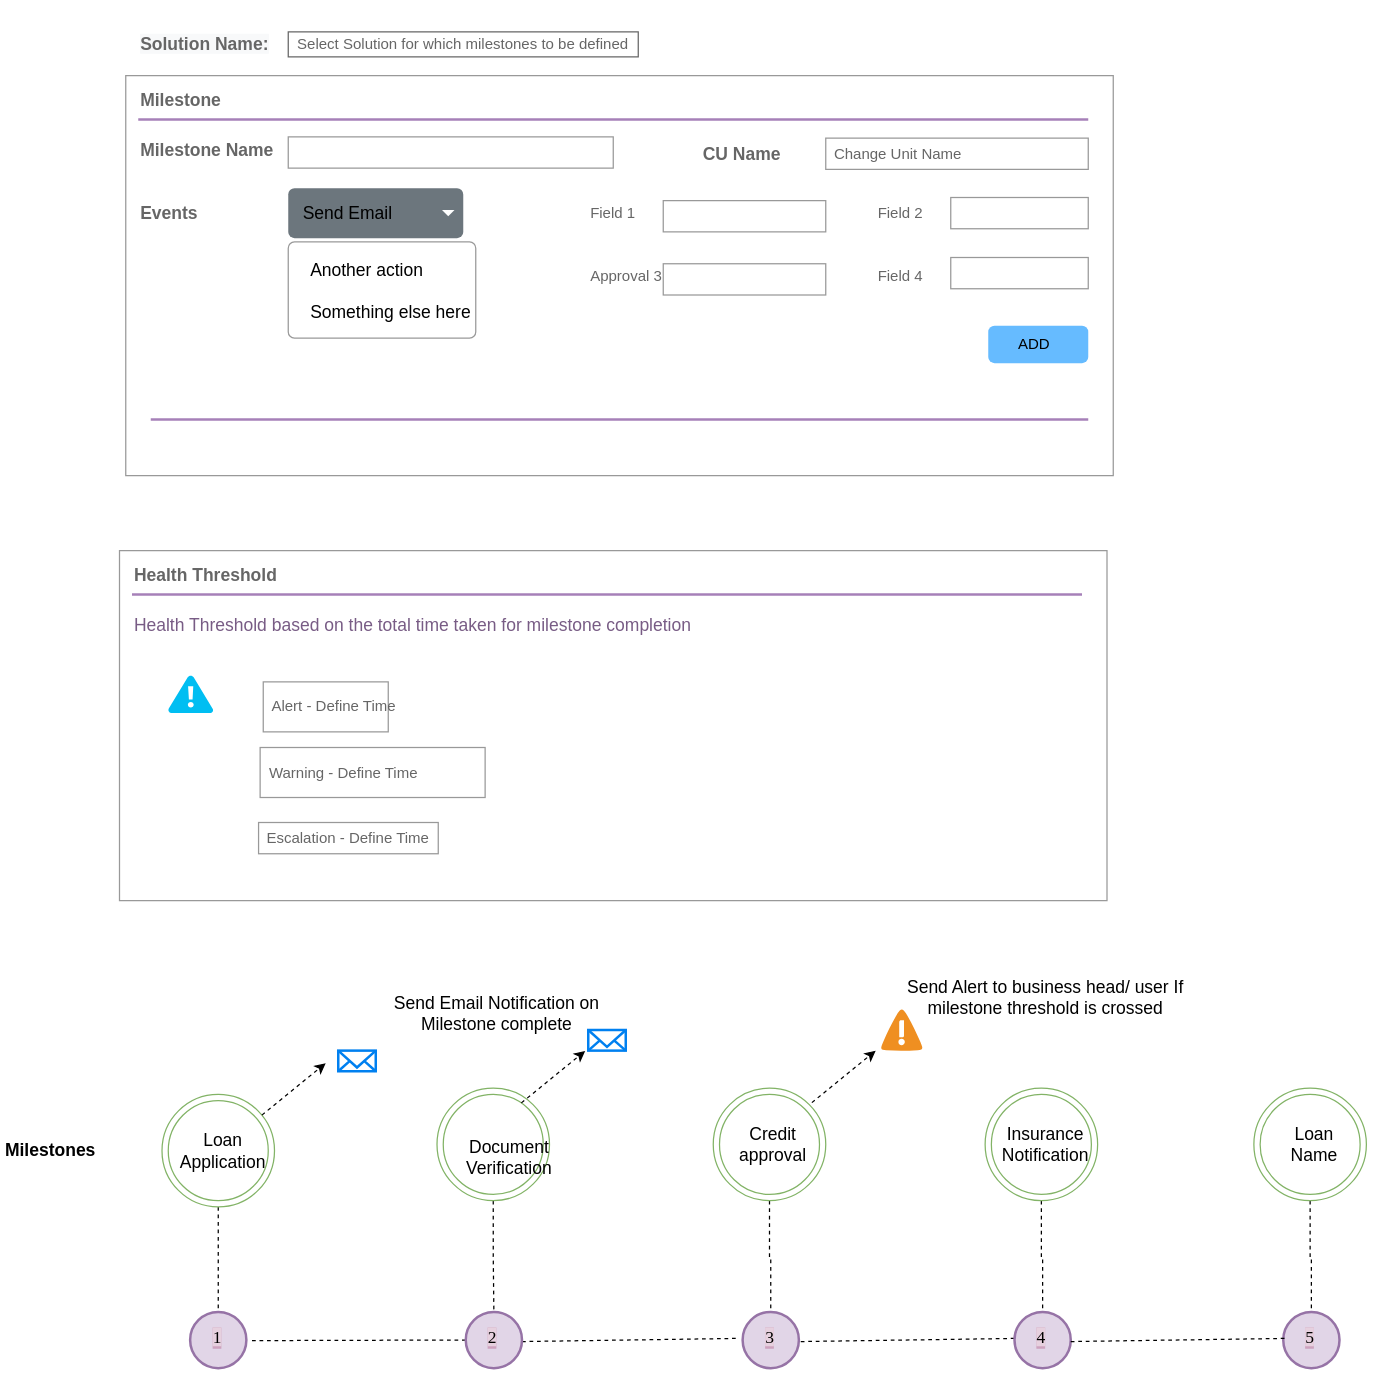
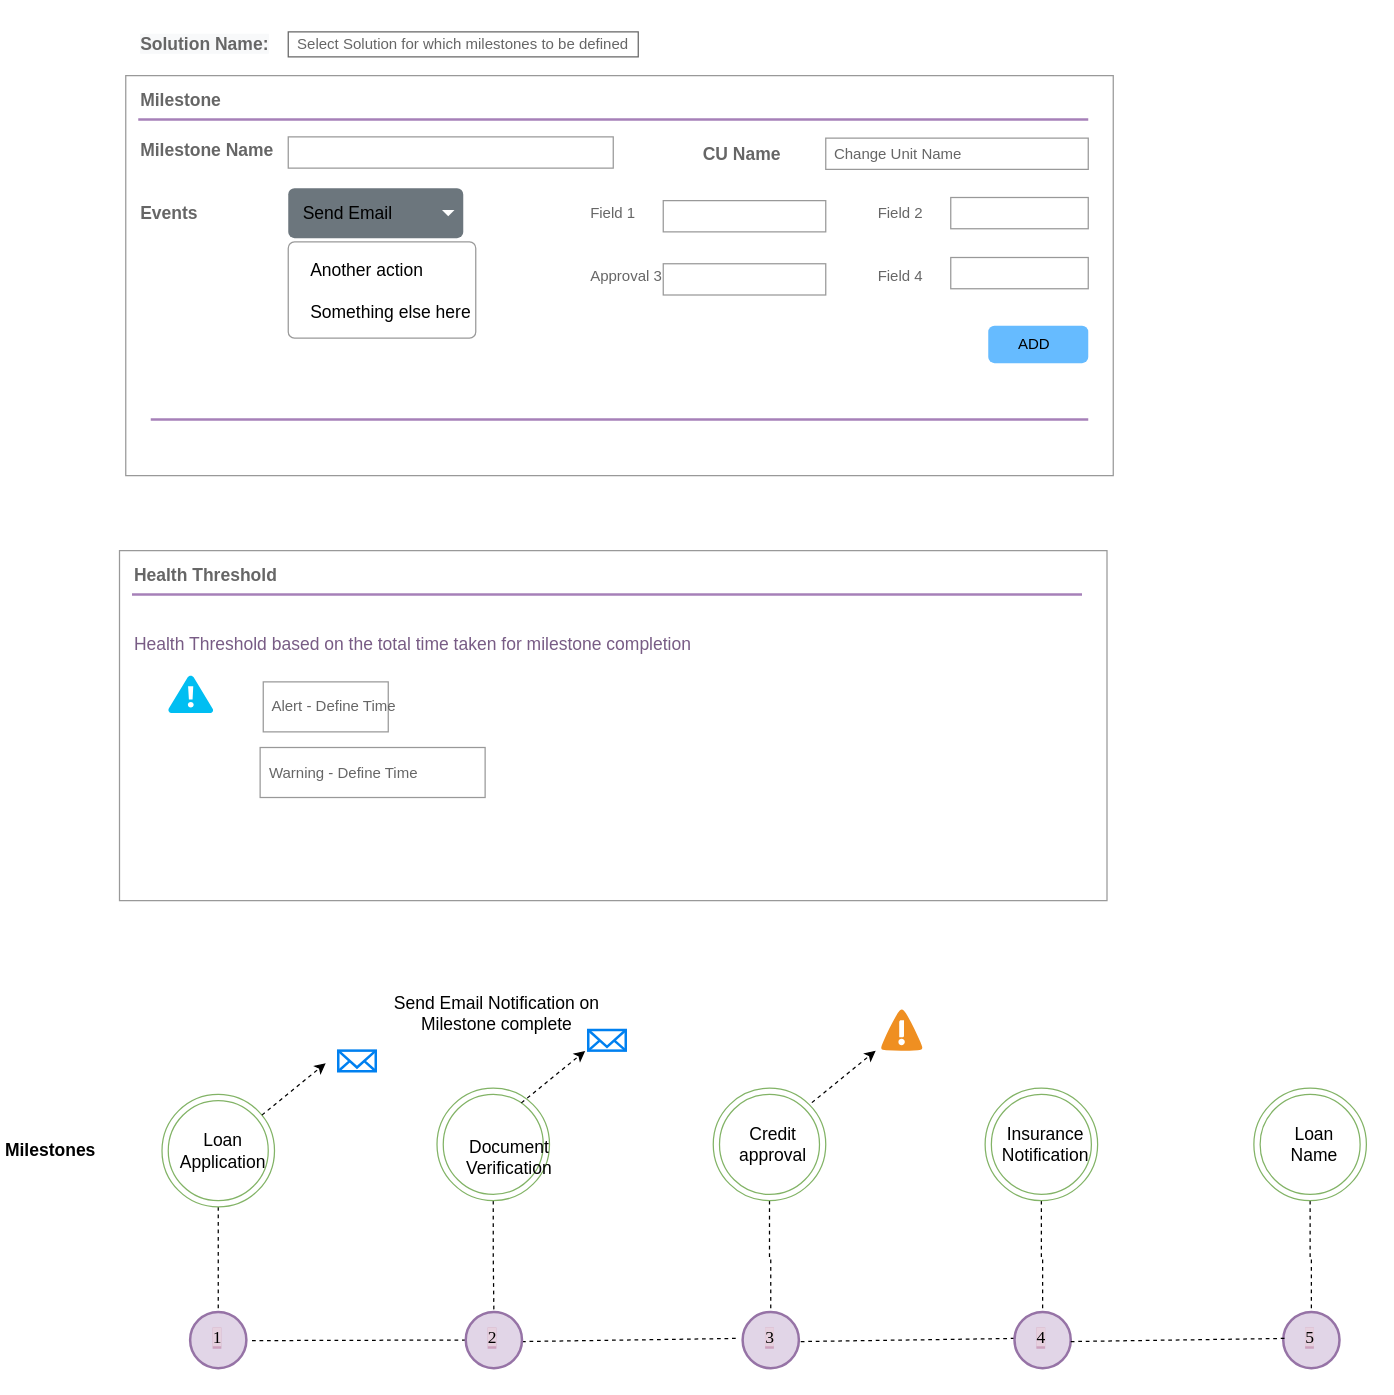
- <mxCell id="31" value="Health Threshold based on the total time taken for milestone completion" style="text;html=1;strokeColor=none;fillColor=none;align=left;verticalAlign=middle;whiteSpace=wrap;rounded=0;fontColor=#785C85;fontSize=14;" vertex="1" parent="1"><mxGeometry x="105" y="490" width="490" height="20" as="geometry" /></mxCell>
+ <mxCell id="31" value="Health Threshold based on the total time taken for milestone completion" style="text;html=1;strokeColor=none;fillColor=none;align=left;verticalAlign=middle;whiteSpace=wrap;rounded=0;fontColor=#785C85;fontSize=14;" vertex="1" parent="1"><mxGeometry x="105" y="505" width="490" height="20" as="geometry" /></mxCell>
- <mxCell id="37" value="Escalation - Define Time" style="strokeWidth=1;shadow=0;dashed=0;align=center;html=1;shape=mxgraph.mockup.forms.rrect;rSize=0;strokeColor=#999999;fontColor=#666666;align=left;spacingLeft=5;resizeWidth=1;" vertex="1" parent="1"><mxGeometry x="206.25" y="657.5" width="143.75" height="25" as="geometry" /></mxCell>
- <mxCell id="72" value="Send Alert to business head/ user If milestone threshold is crossed" style="text;html=1;strokeColor=none;fillColor=none;align=center;verticalAlign=middle;whiteSpace=wrap;rounded=0;shadow=0;labelBackgroundColor=none;sketch=0;fontSize=14;fontColor=#000000;" vertex="1" parent="1"><mxGeometry x="716" y="787" width="240" height="20" as="geometry" /></mxCell>
